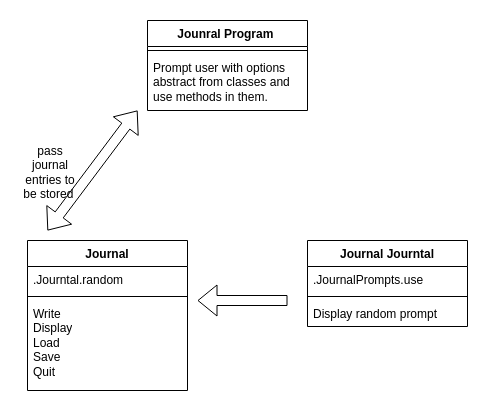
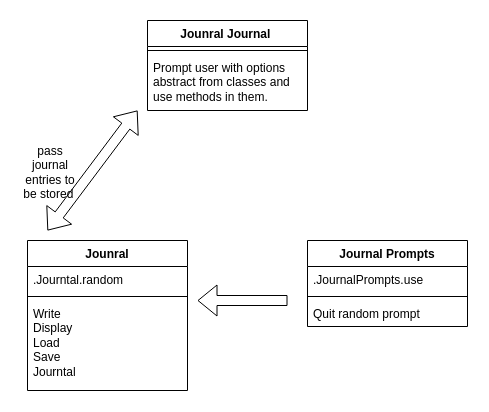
- <mxCell id="10" value="Jounral Program&amp;nbsp;" style="swimlane;fontStyle=1;align=center;verticalAlign=top;childLayout=stackLayout;horizontal=1;startSize=26;horizontalStack=0;resizeParent=1;resizeParentMax=0;resizeLast=0;collapsible=1;marginBottom=0;whiteSpace=wrap;html=1;" vertex="1" parent="1"><mxGeometry x="147" y="20" width="160" height="90" as="geometry" /></mxCell>
+ <mxCell id="10" value="Jounral Journal&amp;nbsp;" style="swimlane;fontStyle=1;align=center;verticalAlign=top;childLayout=stackLayout;horizontal=1;startSize=26;horizontalStack=0;resizeParent=1;resizeParentMax=0;resizeLast=0;collapsible=1;marginBottom=0;whiteSpace=wrap;html=1;" vertex="1" parent="1"><mxGeometry x="147" y="20" width="160" height="90" as="geometry" /></mxCell>
- <mxCell id="2" value="Journal" style="swimlane;fontStyle=1;align=center;verticalAlign=top;childLayout=stackLayout;horizontal=1;startSize=26;horizontalStack=0;resizeParent=1;resizeParentMax=0;resizeLast=0;collapsible=1;marginBottom=0;whiteSpace=wrap;html=1;" vertex="1" parent="1"><mxGeometry x="27" y="240" width="160" height="150" as="geometry" /></mxCell>
+ <mxCell id="2" value="Jounral" style="swimlane;fontStyle=1;align=center;verticalAlign=top;childLayout=stackLayout;horizontal=1;startSize=26;horizontalStack=0;resizeParent=1;resizeParentMax=0;resizeLast=0;collapsible=1;marginBottom=0;whiteSpace=wrap;html=1;" vertex="1" parent="1"><mxGeometry x="27" y="240" width="160" height="150" as="geometry" /></mxCell>
- <mxCell id="6" value="Journal Journtal" style="swimlane;fontStyle=1;align=center;verticalAlign=top;childLayout=stackLayout;horizontal=1;startSize=26;horizontalStack=0;resizeParent=1;resizeParentMax=0;resizeLast=0;collapsible=1;marginBottom=0;whiteSpace=wrap;html=1;" vertex="1" parent="1"><mxGeometry x="307" y="240" width="160" height="86" as="geometry" /></mxCell>
+ <mxCell id="6" value="Journal Prompts" style="swimlane;fontStyle=1;align=center;verticalAlign=top;childLayout=stackLayout;horizontal=1;startSize=26;horizontalStack=0;resizeParent=1;resizeParentMax=0;resizeLast=0;collapsible=1;marginBottom=0;whiteSpace=wrap;html=1;" vertex="1" parent="1"><mxGeometry x="307" y="240" width="160" height="86" as="geometry" /></mxCell>
- <mxCell id="9" value="Display random prompt&amp;nbsp;" style="text;strokeColor=none;fillColor=none;align=left;verticalAlign=top;spacingLeft=4;spacingRight=4;overflow=hidden;rotatable=0;points=[[0,0.5],[1,0.5]];portConstraint=eastwest;whiteSpace=wrap;html=1;" vertex="1" parent="6"><mxGeometry y="60" width="160" height="26" as="geometry" /></mxCell>
+ <mxCell id="9" value="Quit random prompt&amp;nbsp;" style="text;strokeColor=none;fillColor=none;align=left;verticalAlign=top;spacingLeft=4;spacingRight=4;overflow=hidden;rotatable=0;points=[[0,0.5],[1,0.5]];portConstraint=eastwest;whiteSpace=wrap;html=1;" vertex="1" parent="6"><mxGeometry y="60" width="160" height="26" as="geometry" /></mxCell>
- <mxCell id="5" value="Write&lt;br&gt;Display&lt;br&gt;Load&amp;nbsp;&lt;br&gt;Save&lt;br&gt;Quit" style="text;strokeColor=none;fillColor=none;align=left;verticalAlign=top;spacingLeft=4;spacingRight=4;overflow=hidden;rotatable=0;points=[[0,0.5],[1,0.5]];portConstraint=eastwest;whiteSpace=wrap;html=1;" vertex="1" parent="2"><mxGeometry y="60" width="160" height="90" as="geometry" /></mxCell>
+ <mxCell id="5" value="Write&lt;br&gt;Display&lt;br&gt;Load&amp;nbsp;&lt;br&gt;Save&lt;br&gt;Journtal" style="text;strokeColor=none;fillColor=none;align=left;verticalAlign=top;spacingLeft=4;spacingRight=4;overflow=hidden;rotatable=0;points=[[0,0.5],[1,0.5]];portConstraint=eastwest;whiteSpace=wrap;html=1;" vertex="1" parent="2"><mxGeometry y="60" width="160" height="90" as="geometry" /></mxCell>
